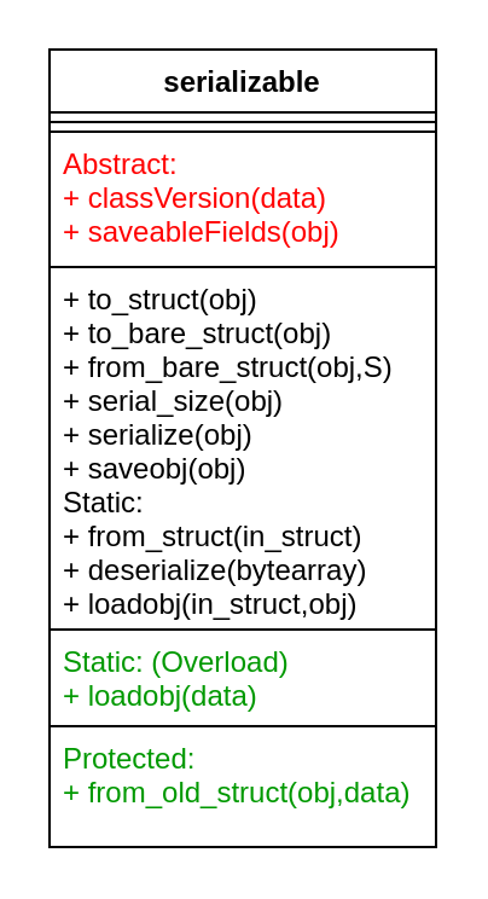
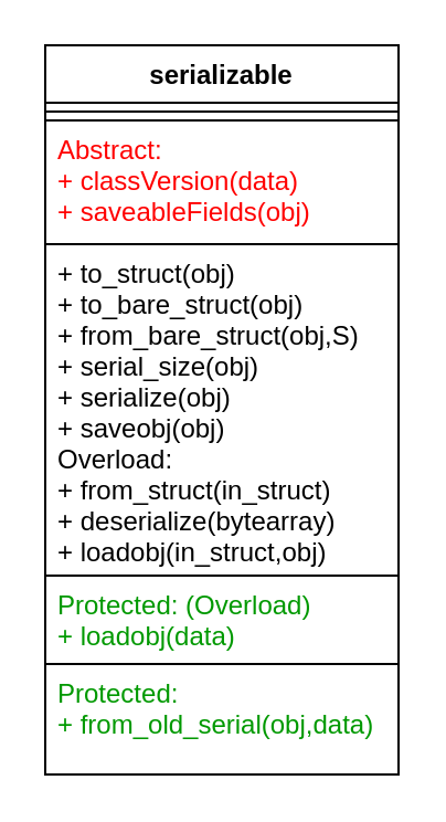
- <mxCell id="5" value="+ to_struct(obj)&#10;+ to_bare_struct(obj)&#10;+ from_bare_struct(obj,S)&#10;+ serial_size(obj)&#10;+ serialize(obj)&#10;+ saveobj(obj)&#10;Static:&#10;+ from_struct(in_struct)&#10;+ deserialize(bytearray)&#10;+ loadobj(in_struct,obj)&#10;" style="text;strokeColor=none;fillColor=none;align=left;verticalAlign=top;spacingLeft=4;spacingRight=4;overflow=hidden;rotatable=0;points=[[0,0.5],[1,0.5]];portConstraint=eastwest;" parent="2" vertex="1"><mxGeometry y="90" width="160" height="150" as="geometry" /></mxCell>
+ <mxCell id="5" value="+ to_struct(obj)&#10;+ to_bare_struct(obj)&#10;+ from_bare_struct(obj,S)&#10;+ serial_size(obj)&#10;+ serialize(obj)&#10;+ saveobj(obj)&#10;Overload:&#10;+ from_struct(in_struct)&#10;+ deserialize(bytearray)&#10;+ loadobj(in_struct,obj)&#10;" style="text;strokeColor=none;fillColor=none;align=left;verticalAlign=top;spacingLeft=4;spacingRight=4;overflow=hidden;rotatable=0;points=[[0,0.5],[1,0.5]];portConstraint=eastwest;" parent="2" vertex="1"><mxGeometry y="90" width="160" height="150" as="geometry" /></mxCell>
- <mxCell id="6" value="Static: (Overload)&#10;+ loadobj(data)" style="text;fillColor=none;align=left;verticalAlign=top;spacingLeft=4;spacingRight=4;overflow=hidden;rotatable=0;points=[[0,0.5],[1,0.5]];portConstraint=eastwest;strokeColor=#000000;fontColor=#009900;" parent="2" vertex="1"><mxGeometry y="240" width="160" height="40" as="geometry" /></mxCell>
+ <mxCell id="6" value="Protected: (Overload)&#10;+ loadobj(data)" style="text;fillColor=none;align=left;verticalAlign=top;spacingLeft=4;spacingRight=4;overflow=hidden;rotatable=0;points=[[0,0.5],[1,0.5]];portConstraint=eastwest;strokeColor=#000000;fontColor=#009900;" parent="2" vertex="1"><mxGeometry y="240" width="160" height="40" as="geometry" /></mxCell>
- <mxCell id="7" value="Protected:&#10;+ from_old_struct(obj,data)" style="text;fillColor=none;align=left;verticalAlign=top;spacingLeft=4;spacingRight=4;overflow=hidden;rotatable=0;points=[[0,0.5],[1,0.5]];portConstraint=eastwest;strokeColor=#000000;fontColor=#009900;" parent="2" vertex="1"><mxGeometry y="280" width="160" height="50" as="geometry" /></mxCell>
+ <mxCell id="7" value="Protected:&#10;+ from_old_serial(obj,data)" style="text;fillColor=none;align=left;verticalAlign=top;spacingLeft=4;spacingRight=4;overflow=hidden;rotatable=0;points=[[0,0.5],[1,0.5]];portConstraint=eastwest;strokeColor=#000000;fontColor=#009900;" parent="2" vertex="1"><mxGeometry y="280" width="160" height="50" as="geometry" /></mxCell>
